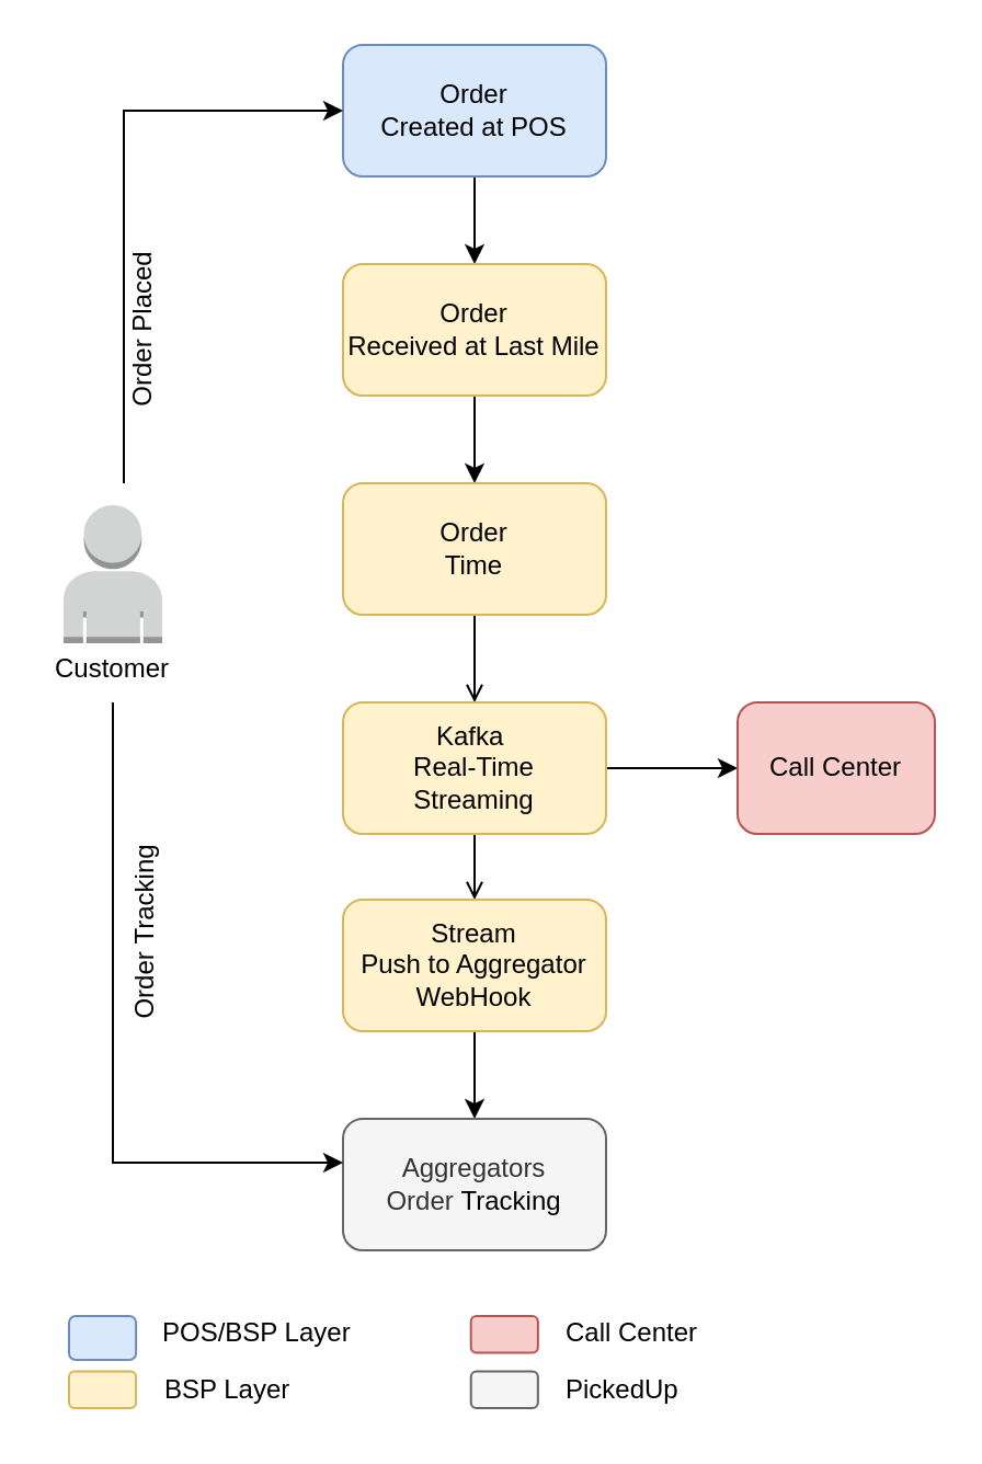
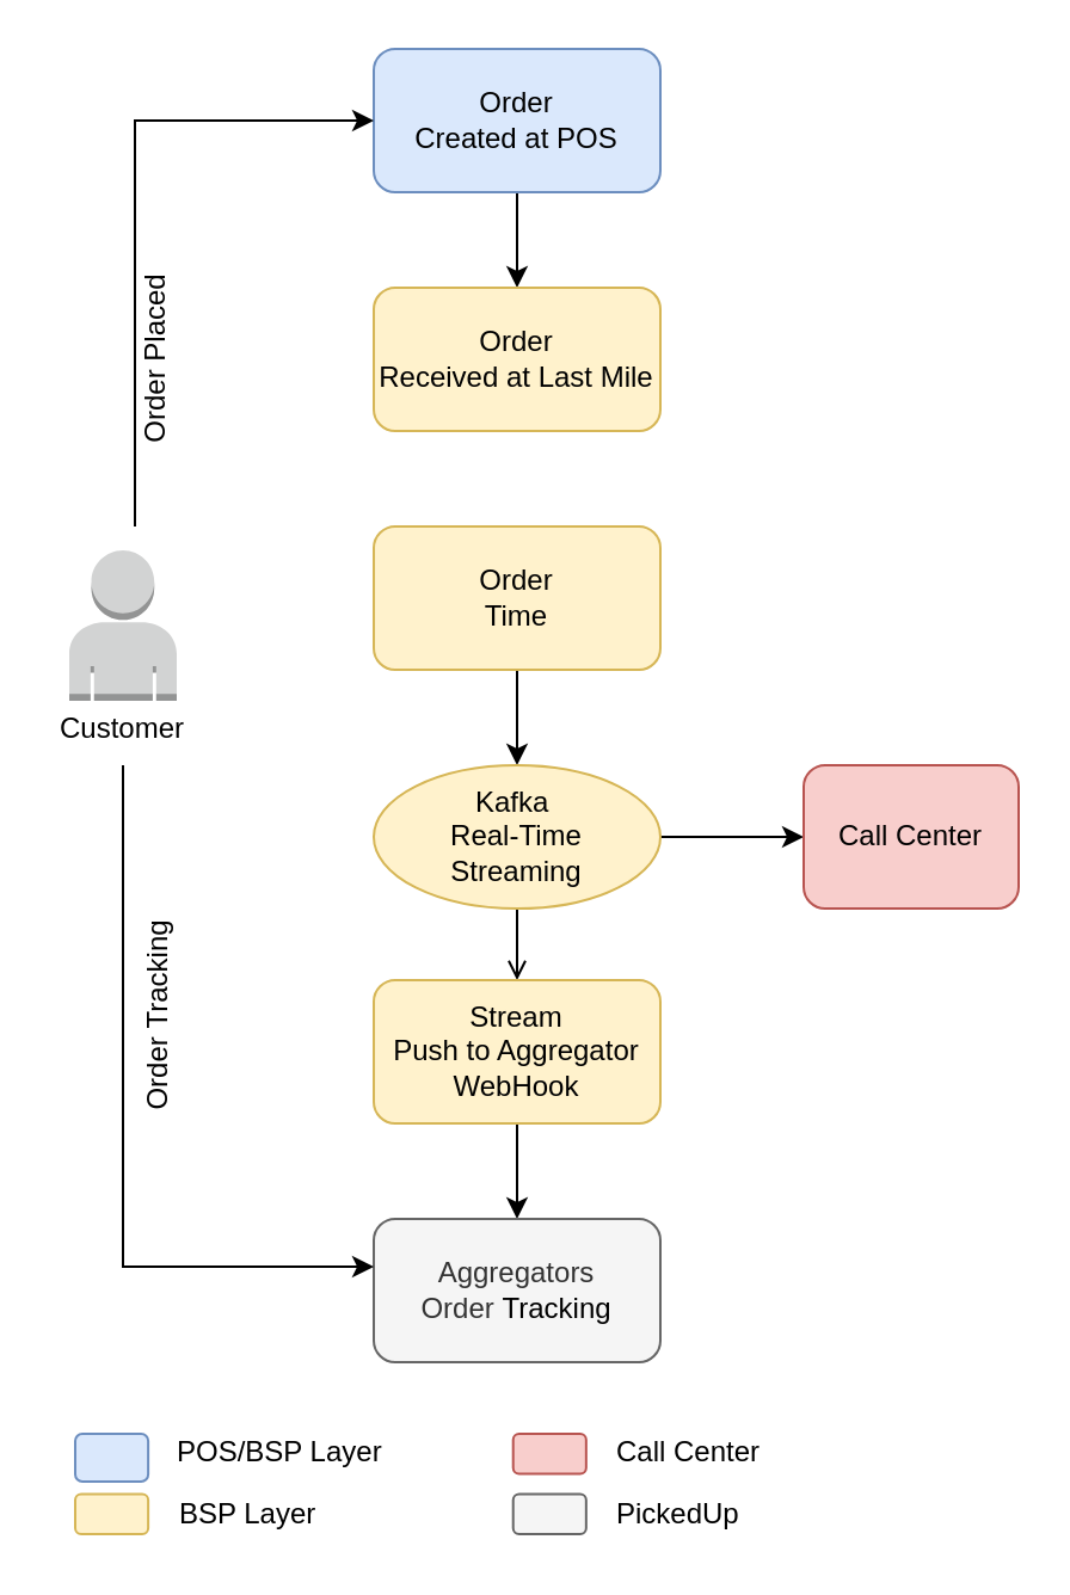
- <mxCell id="8" value="" style="edgeStyle=orthogonalEdgeStyle;rounded=0;orthogonalLoop=1;jettySize=auto;html=1;" edge="1" parent="2" source="9" target="11"><mxGeometry relative="1" as="geometry" /></mxCell>
- <mxCell id="10" value="" style="edgeStyle=orthogonalEdgeStyle;rounded=0;orthogonalLoop=1;jettySize=auto;html=1;endArrow=open;" edge="1" parent="2" source="11" target="14"><mxGeometry relative="1" as="geometry" /></mxCell>
+ <mxCell id="10" value="" style="edgeStyle=orthogonalEdgeStyle;rounded=0;orthogonalLoop=1;jettySize=auto;html=1;" edge="1" parent="2" source="11" target="14"><mxGeometry relative="1" as="geometry" /></mxCell>
- <mxCell id="14" value="Kafka&amp;nbsp;&lt;div&gt;Real-Time&lt;/div&gt;&lt;div&gt;Streaming&lt;/div&gt;" style="rounded=1;whiteSpace=wrap;html=1;fillColor=#fff2cc;strokeColor=#d6b656;" vertex="1" parent="2"><mxGeometry x="135" y="300" width="120" height="60" as="geometry" /></mxCell>
+ <mxCell id="14" value="Kafka&amp;nbsp;&lt;div&gt;Real-Time&lt;/div&gt;&lt;div&gt;Streaming&lt;/div&gt;" style="ellipse;whiteSpace=wrap;html=1;fillColor=#fff2cc;strokeColor=#d6b656;" vertex="1" parent="2"><mxGeometry x="135" y="300" width="120" height="60" as="geometry" /></mxCell>
